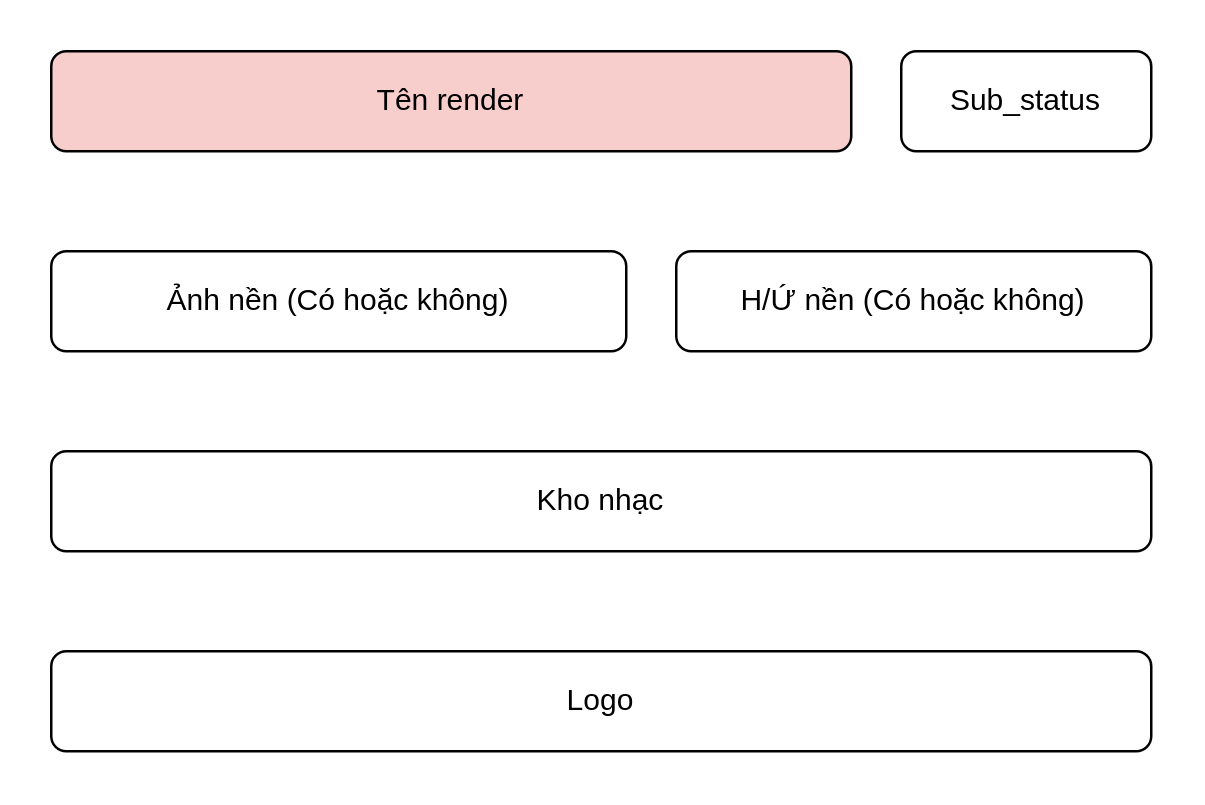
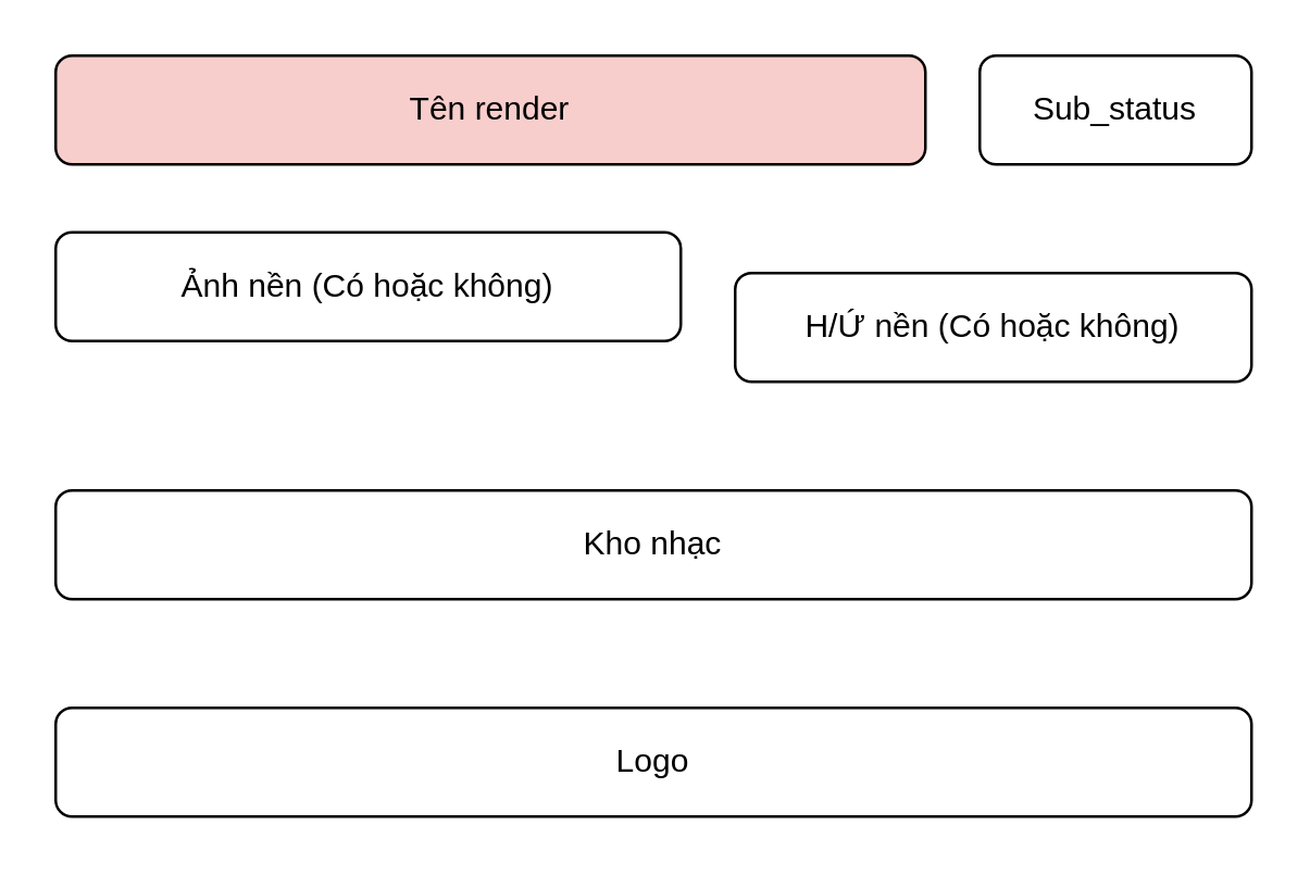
- <mxCell id="4" value="Ảnh nền (Có hoặc không)" style="rounded=1;whiteSpace=wrap;html=1;" vertex="1" parent="1"><mxGeometry x="20" y="100" width="230" height="40" as="geometry" /></mxCell>
+ <mxCell id="4" value="Ảnh nền (Có hoặc không)" style="rounded=1;whiteSpace=wrap;html=1;" vertex="1" parent="1"><mxGeometry x="20" y="85" width="230" height="40" as="geometry" /></mxCell>
